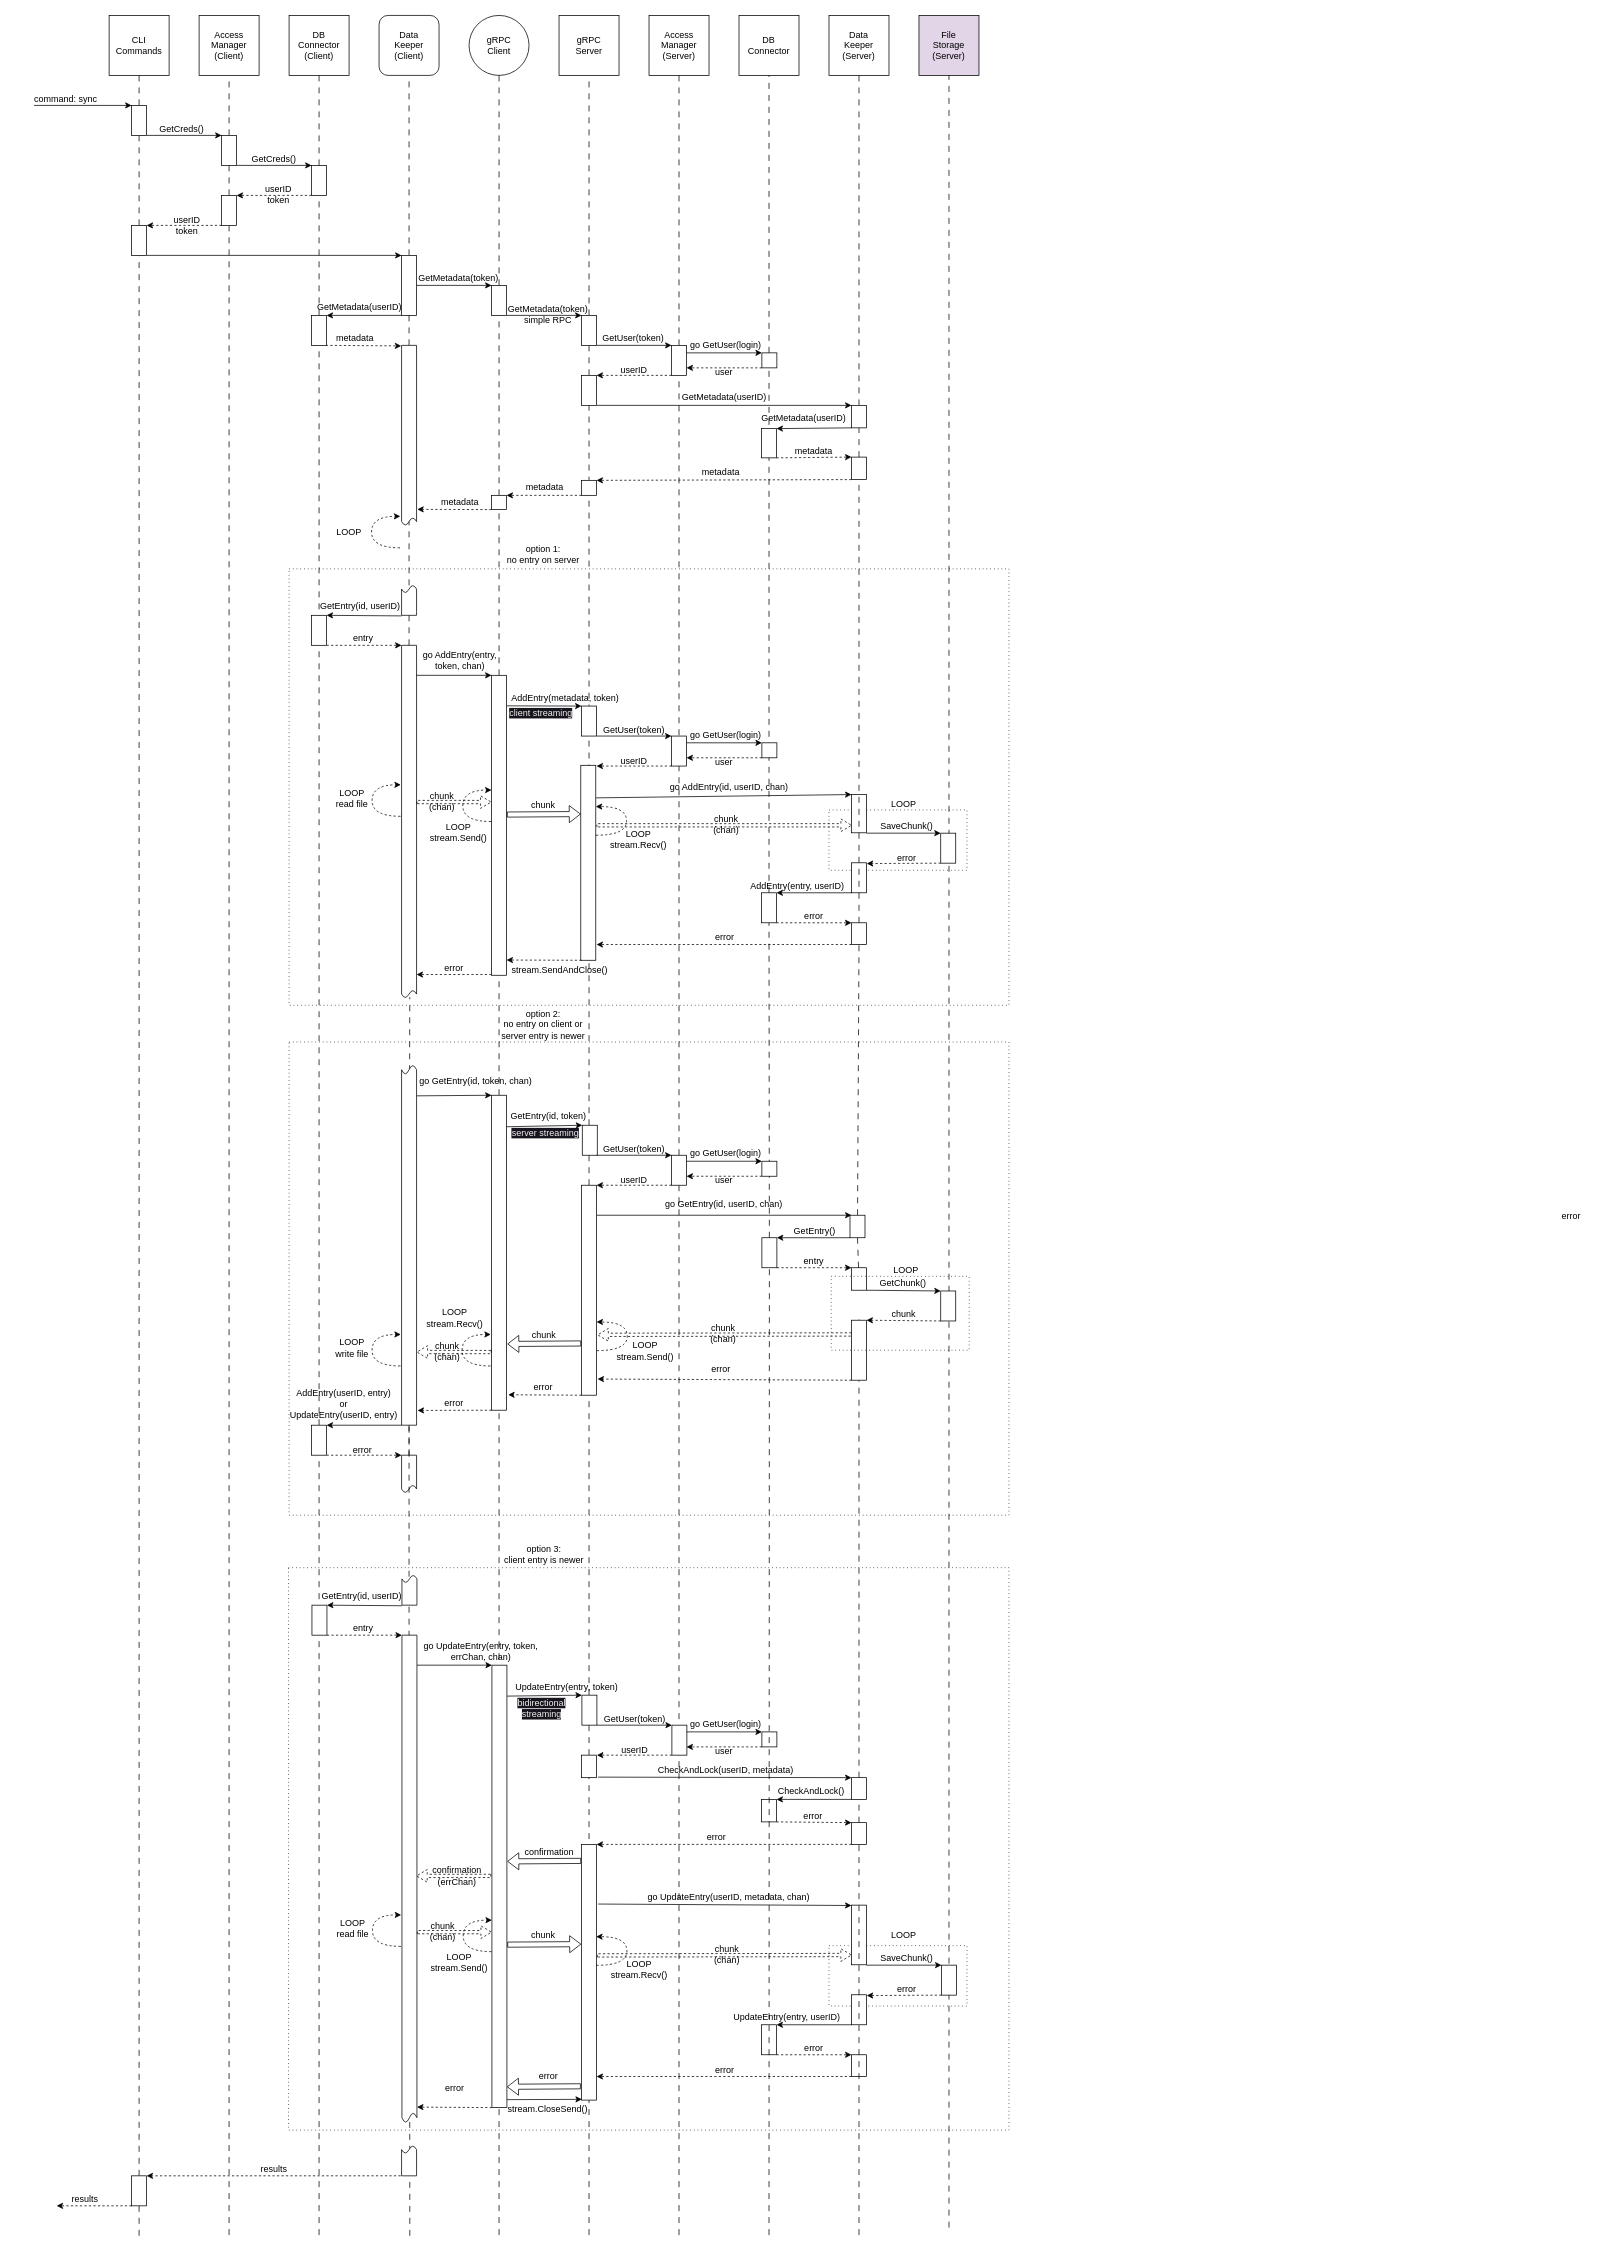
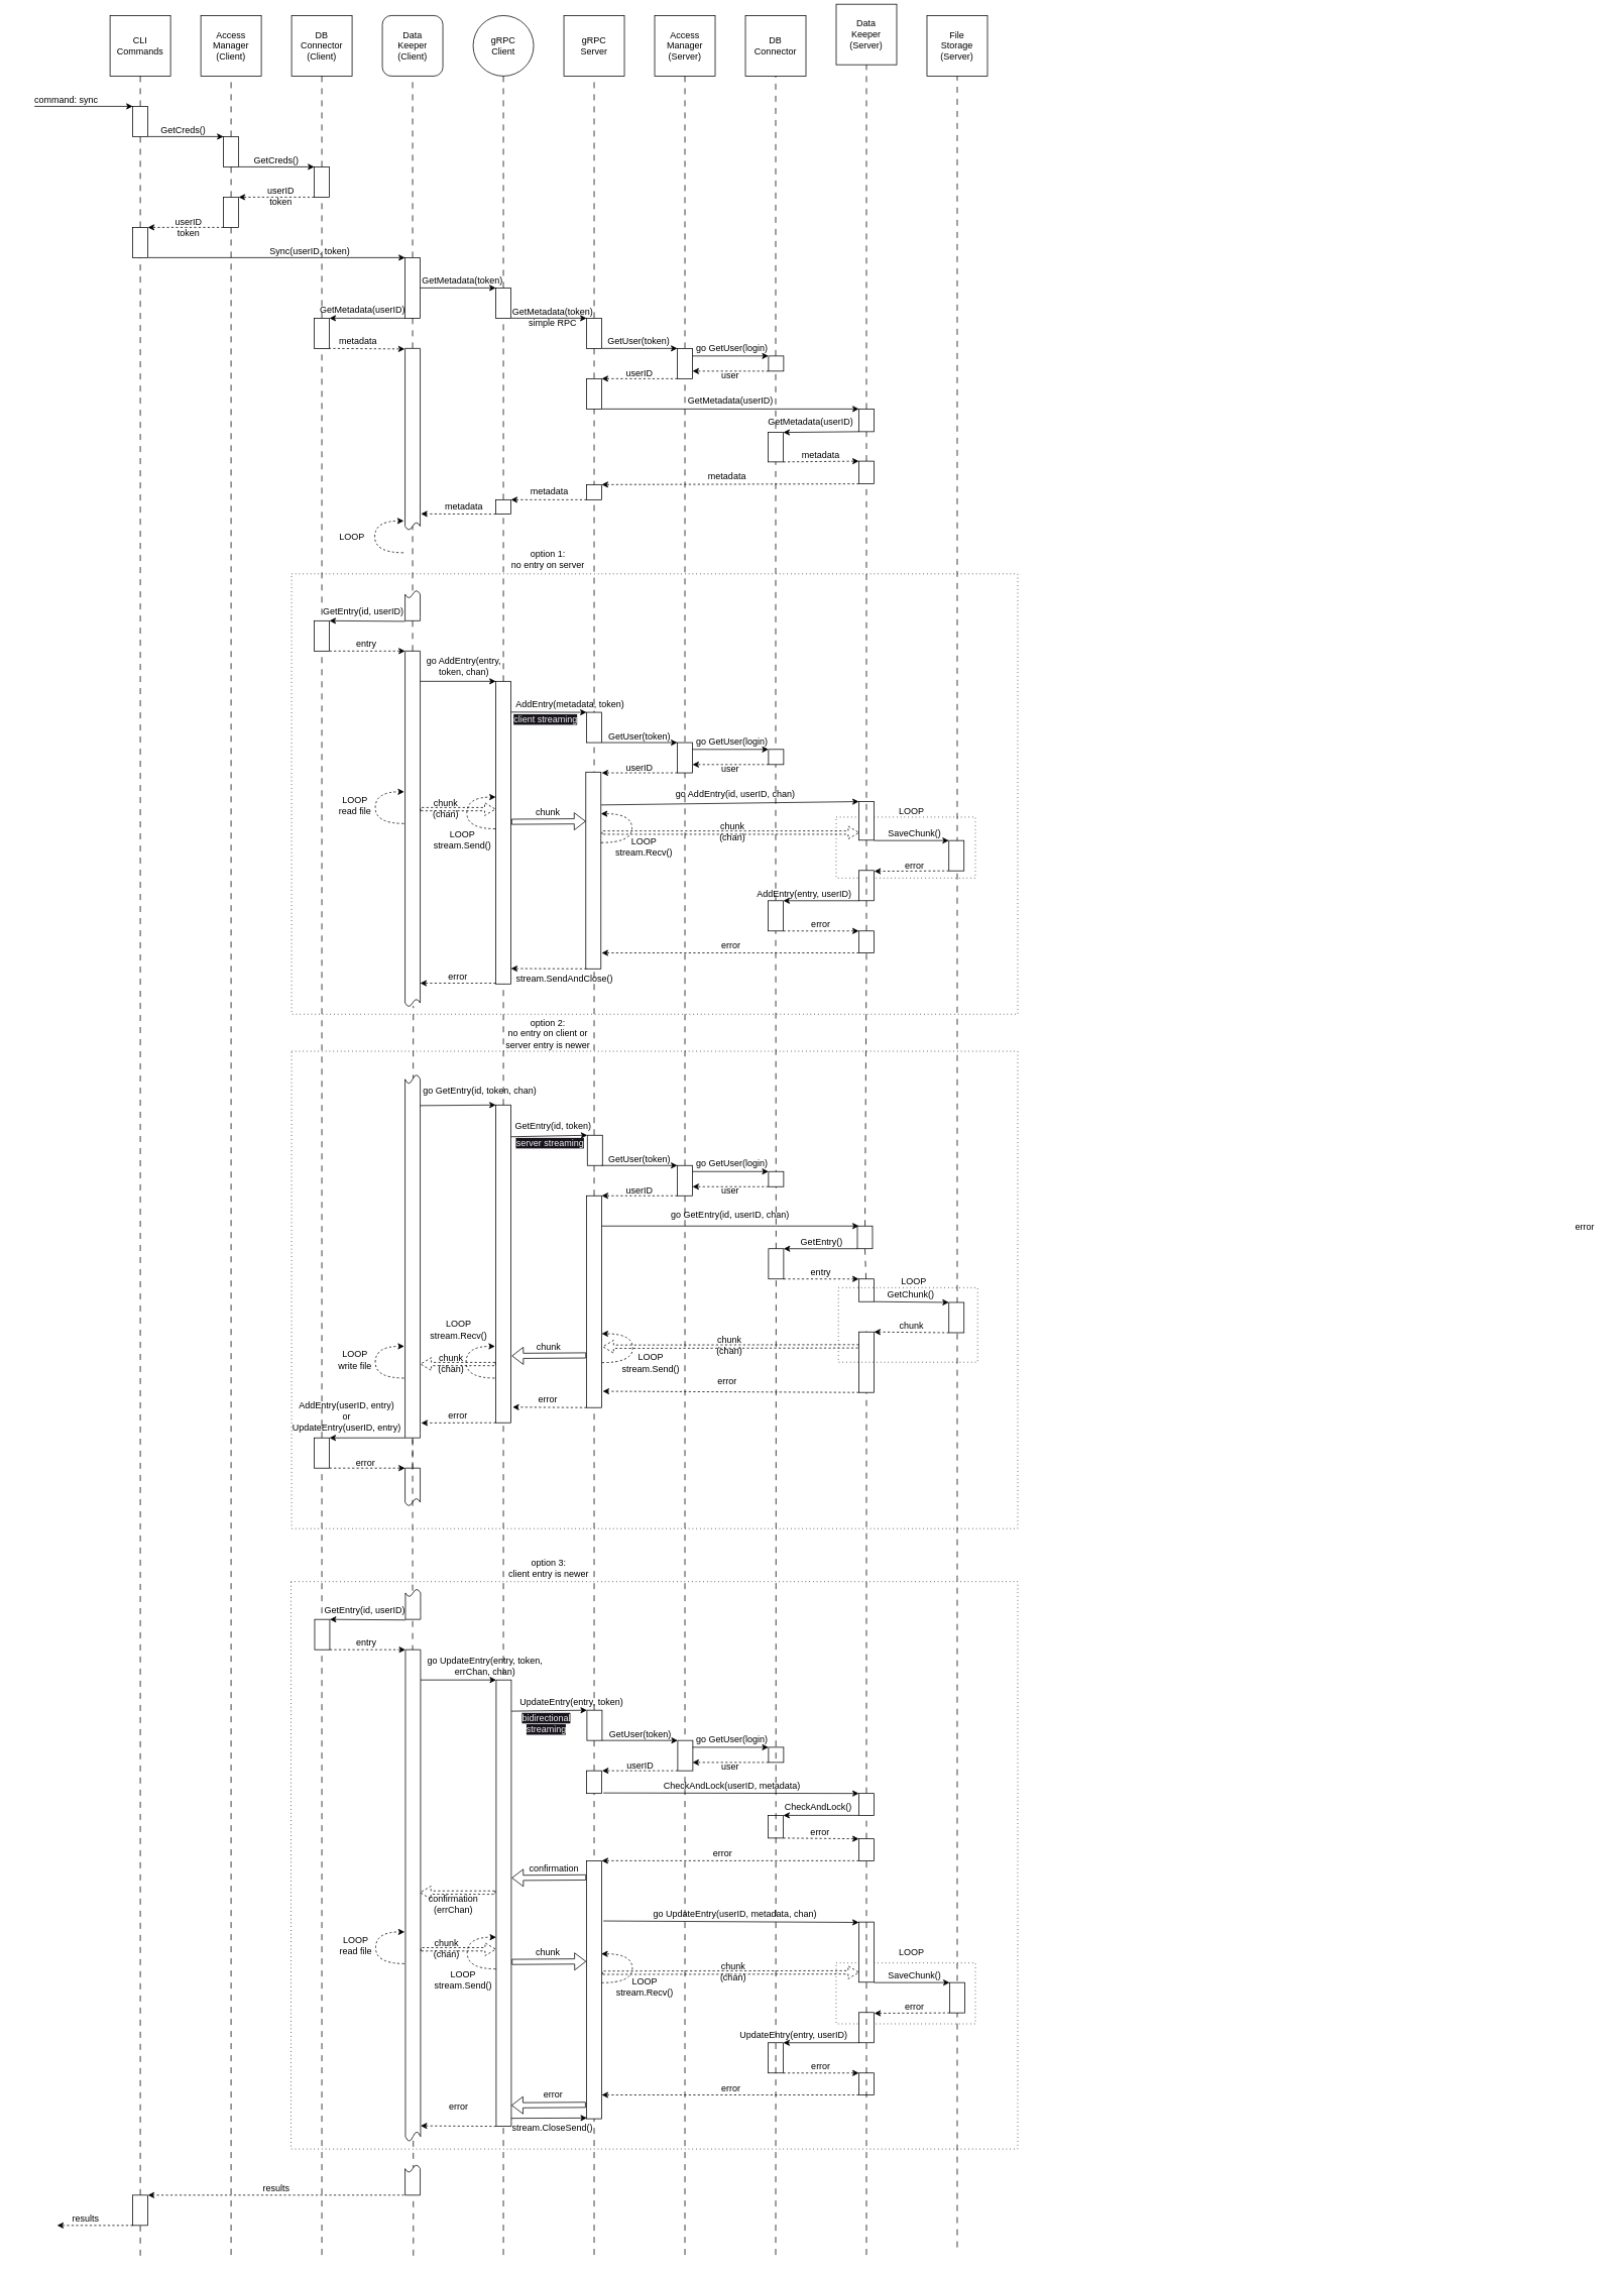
- <mxCell id="197" value="Data&lt;br&gt;Keeper&lt;br&gt;(Server)" style="whiteSpace=wrap;html=1;aspect=fixed;" parent="1" vertex="1"><mxGeometry x="1105" y="20" width="80" height="80" as="geometry" /></mxCell>
+ <mxCell id="197" value="Data&lt;br&gt;Keeper&lt;br&gt;(Server)" style="whiteSpace=wrap;html=1;aspect=fixed;" parent="1" vertex="1"><mxGeometry x="1105" y="5" width="80" height="80" as="geometry" /></mxCell>
- <mxCell id="256" value="File &lt;br&gt;Storage&lt;br&gt;(Server)" style="whiteSpace=wrap;html=1;aspect=fixed;fillColor=#e1d5e7;" parent="1" vertex="1"><mxGeometry x="1225" y="20" width="80" height="80" as="geometry" /></mxCell>
+ <mxCell id="256" value="File &lt;br&gt;Storage&lt;br&gt;(Server)" style="whiteSpace=wrap;html=1;aspect=fixed;" parent="1" vertex="1"><mxGeometry x="1225" y="20" width="80" height="80" as="geometry" /></mxCell>
+ <mxCell id="38" value="Sync(userID, token)" style="text;html=1;strokeColor=none;fillColor=none;align=center;verticalAlign=middle;whiteSpace=wrap;rounded=0;" parent="1" vertex="1"><mxGeometry x="344" y="317" width="131" height="30" as="geometry" /></mxCell>
- <mxCell id="234" value="confirmation (errChan)" style="text;html=1;strokeColor=none;fillColor=none;align=center;verticalAlign=middle;whiteSpace=wrap;rounded=0;dashed=1;dashPattern=1 4;" parent="1" vertex="1"><mxGeometry x="578.5" y="2486.03" width="60" height="30" as="geometry" /></mxCell>
+ <mxCell id="234" value="confirmation (errChan)" style="text;html=1;strokeColor=none;fillColor=none;align=center;verticalAlign=middle;whiteSpace=wrap;rounded=0;dashed=1;dashPattern=1 4;" parent="1" vertex="1"><mxGeometry x="568.5" y="2501.03" width="60" height="30" as="geometry" /></mxCell>
